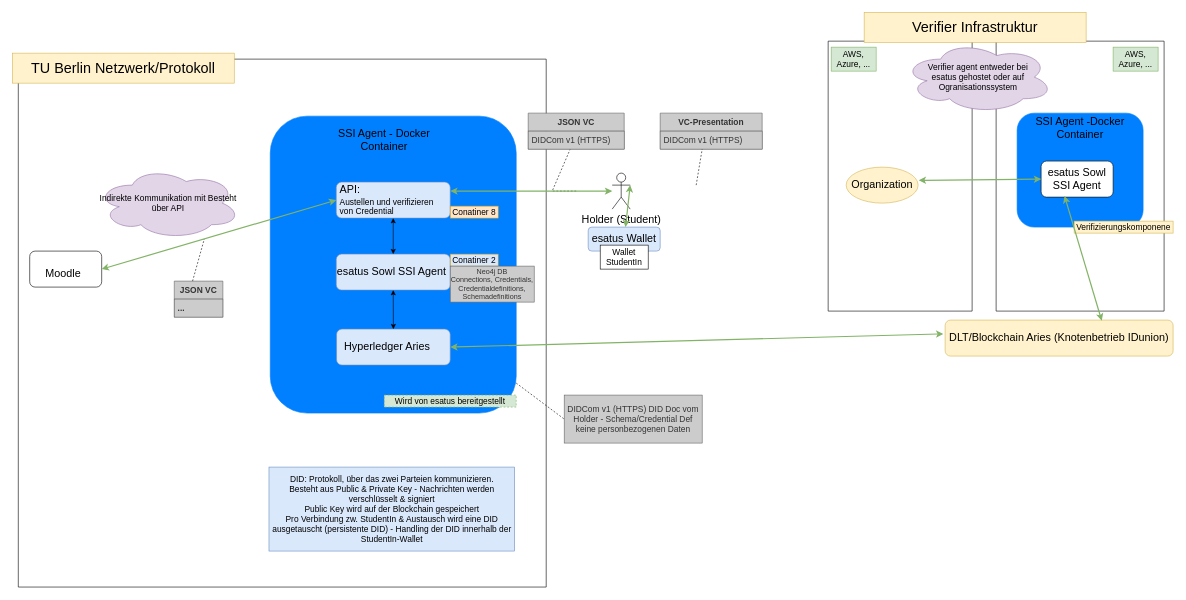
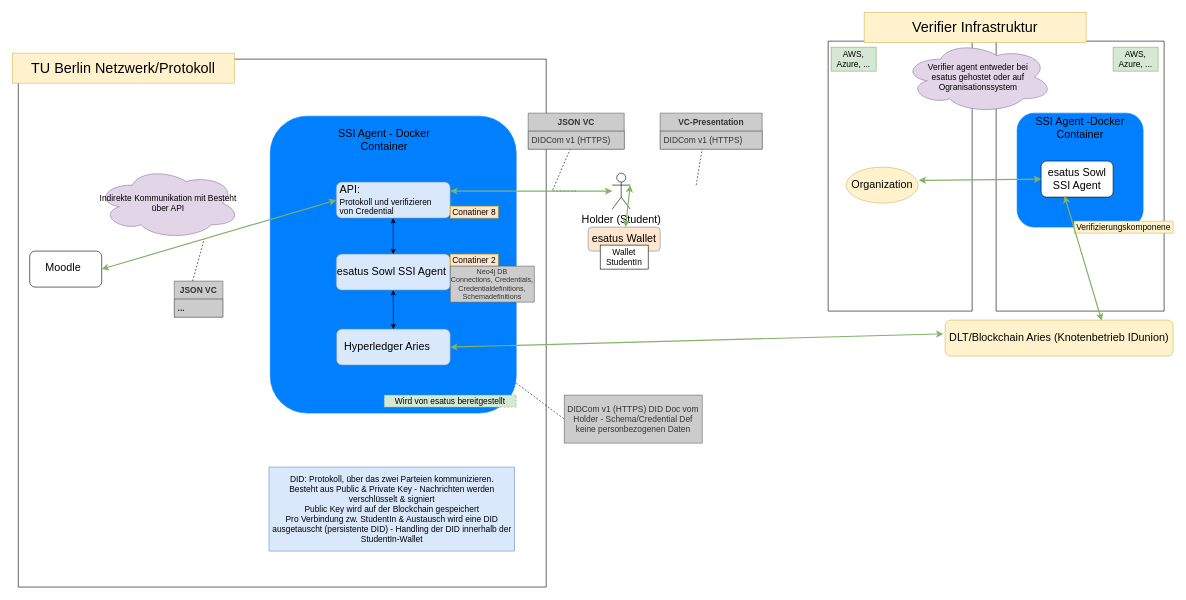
- <mxCell id="10" value="&lt;div style=&quot;text-align: left;&quot;&gt;&lt;span style=&quot;font-size: 18px; background-color: initial;&quot;&gt;API:&lt;/span&gt;&lt;/div&gt;&lt;font style=&quot;&quot;&gt;&lt;div style=&quot;text-align: left;&quot;&gt;&lt;span style=&quot;font-size: 14px; background-color: initial;&quot;&gt;Austellen und verifizieren von Credential&lt;/span&gt;&lt;/div&gt;&lt;/font&gt;" style="text;html=1;strokeColor=none;fillColor=none;align=center;verticalAlign=middle;whiteSpace=wrap;rounded=0;" vertex="1" parent="2"><mxGeometry x="534.75" y="220" width="160" height="30" as="geometry" /></mxCell>
+ <mxCell id="10" value="&lt;div style=&quot;text-align: left;&quot;&gt;&lt;span style=&quot;font-size: 18px; background-color: initial;&quot;&gt;API:&lt;/span&gt;&lt;/div&gt;&lt;font style=&quot;&quot;&gt;&lt;div style=&quot;text-align: left;&quot;&gt;&lt;span style=&quot;font-size: 14px; background-color: initial;&quot;&gt;Protokoll und verifizieren von Credential&lt;/span&gt;&lt;/div&gt;&lt;/font&gt;" style="text;html=1;strokeColor=none;fillColor=none;align=center;verticalAlign=middle;whiteSpace=wrap;rounded=0;" vertex="1" parent="2"><mxGeometry x="534.75" y="220" width="160" height="30" as="geometry" /></mxCell>
- <mxCell id="52" value="&lt;font style=&quot;font-size: 18px;&quot;&gt;esatus Wallet&lt;/font&gt;" style="rounded=1;whiteSpace=wrap;html=1;fillColor=#dae8fc;strokeColor=#6c8ebf;" vertex="1" parent="1"><mxGeometry x="980" y="378" width="120" height="40" as="geometry" /></mxCell>
+ <mxCell id="52" value="&lt;font style=&quot;font-size: 18px;&quot;&gt;esatus Wallet&lt;/font&gt;" style="rounded=1;whiteSpace=wrap;html=1;fillColor=#ffe6cc;strokeColor=#6c8ebf;" vertex="1" parent="1"><mxGeometry x="980" y="378" width="120" height="40" as="geometry" /></mxCell>
- <mxCell id="19" value="&lt;font style=&quot;font-size: 14px;&quot;&gt;Conatiner 2&lt;/font&gt;" style="rounded=0;whiteSpace=wrap;html=1;fillColor=#dae8fc;strokeColor=#d79b00;" vertex="1" parent="2"><mxGeometry x="720" y="325" width="80" height="20" as="geometry" /></mxCell>
+ <mxCell id="19" value="&lt;font style=&quot;font-size: 14px;&quot;&gt;Conatiner 2&lt;/font&gt;" style="rounded=0;whiteSpace=wrap;html=1;fillColor=#ffe6cc;strokeColor=#d79b00;" vertex="1" parent="2"><mxGeometry x="720" y="325" width="80" height="20" as="geometry" /></mxCell>
- <mxCell id="4" value="&lt;font style=&quot;font-size: 18px;&quot;&gt;Moodle&lt;/font&gt;" style="text;html=1;strokeColor=none;fillColor=none;align=center;verticalAlign=middle;whiteSpace=wrap;rounded=0;" vertex="1" parent="2"><mxGeometry x="50" y="345" width="49.5" height="25" as="geometry" /></mxCell>
+ <mxCell id="4" value="&lt;font style=&quot;font-size: 18px;&quot;&gt;Moodle&lt;/font&gt;" style="text;html=1;strokeColor=none;fillColor=none;align=center;verticalAlign=middle;whiteSpace=wrap;rounded=0;" vertex="1" parent="2"><mxGeometry x="50" y="335" width="49.5" height="25" as="geometry" /></mxCell>
